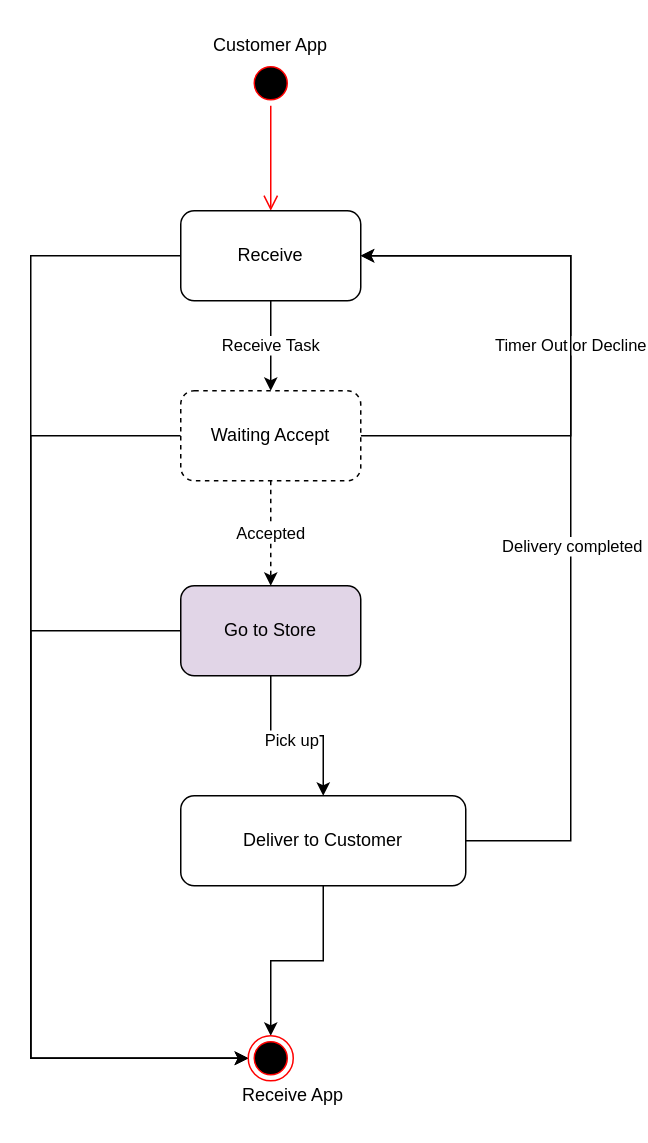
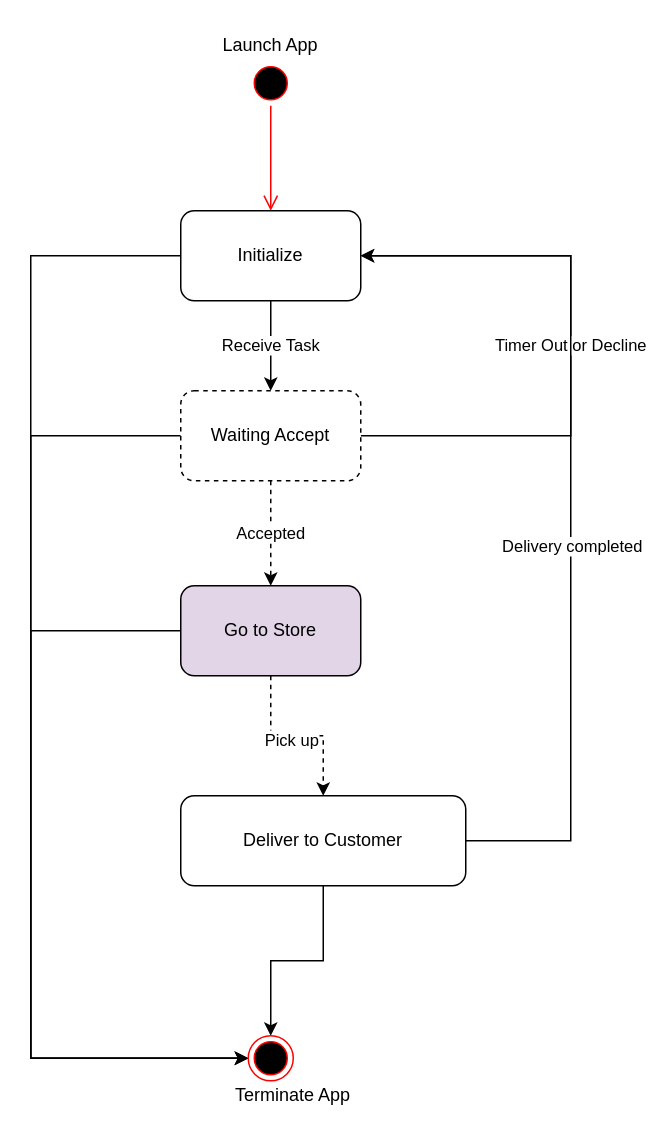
- <mxCell id="20" value="Customer App" style="text;html=1;strokeColor=none;fillColor=none;align=center;verticalAlign=middle;whiteSpace=wrap;rounded=0;" parent="1" vertex="1"><mxGeometry x="130" y="20" width="100" height="20" as="geometry" /></mxCell>
+ <mxCell id="20" value="Launch App" style="text;html=1;strokeColor=none;fillColor=none;align=center;verticalAlign=middle;whiteSpace=wrap;rounded=0;" parent="1" vertex="1"><mxGeometry x="130" y="20" width="100" height="20" as="geometry" /></mxCell>
- <mxCell id="18" value="Receive" style="rounded=1;whiteSpace=wrap;html=1;" parent="1" vertex="1"><mxGeometry x="120" y="140" width="120" height="60" as="geometry" /></mxCell>
+ <mxCell id="18" value="Initialize" style="rounded=1;whiteSpace=wrap;html=1;" parent="1" vertex="1"><mxGeometry x="120" y="140" width="120" height="60" as="geometry" /></mxCell>
- <mxCell id="8" style="edgeStyle=orthogonalEdgeStyle;rounded=0;orthogonalLoop=1;jettySize=auto;html=1;entryX=0.5;entryY=0;entryDx=0;entryDy=0;" parent="1" source="11" target="15" edge="1"><mxGeometry relative="1" as="geometry" /></mxCell>
+ <mxCell id="8" style="edgeStyle=orthogonalEdgeStyle;rounded=0;orthogonalLoop=1;jettySize=auto;html=1;entryX=0.5;entryY=0;entryDx=0;entryDy=0;dashed=1;" parent="1" source="11" target="15" edge="1"><mxGeometry relative="1" as="geometry" /></mxCell>
- <mxCell id="21" value="Receive App" style="text;html=1;strokeColor=none;fillColor=none;align=center;verticalAlign=middle;whiteSpace=wrap;rounded=0;" parent="1" vertex="1"><mxGeometry x="140" y="720" width="110" height="20" as="geometry" /></mxCell>
+ <mxCell id="21" value="Terminate App" style="text;html=1;strokeColor=none;fillColor=none;align=center;verticalAlign=middle;whiteSpace=wrap;rounded=0;" parent="1" vertex="1"><mxGeometry x="140" y="720" width="110" height="20" as="geometry" /></mxCell>
